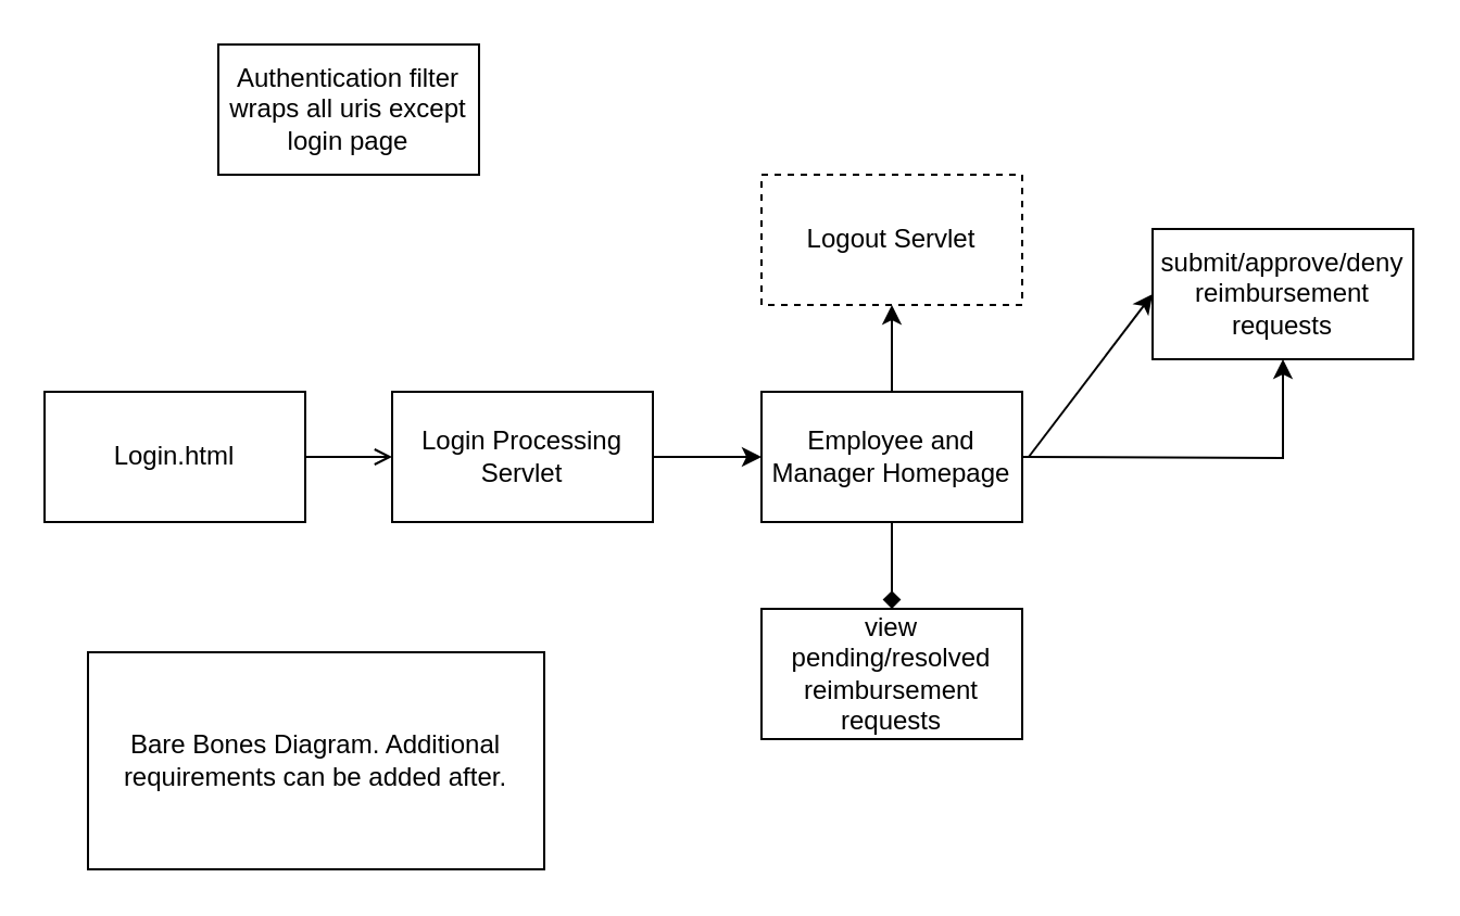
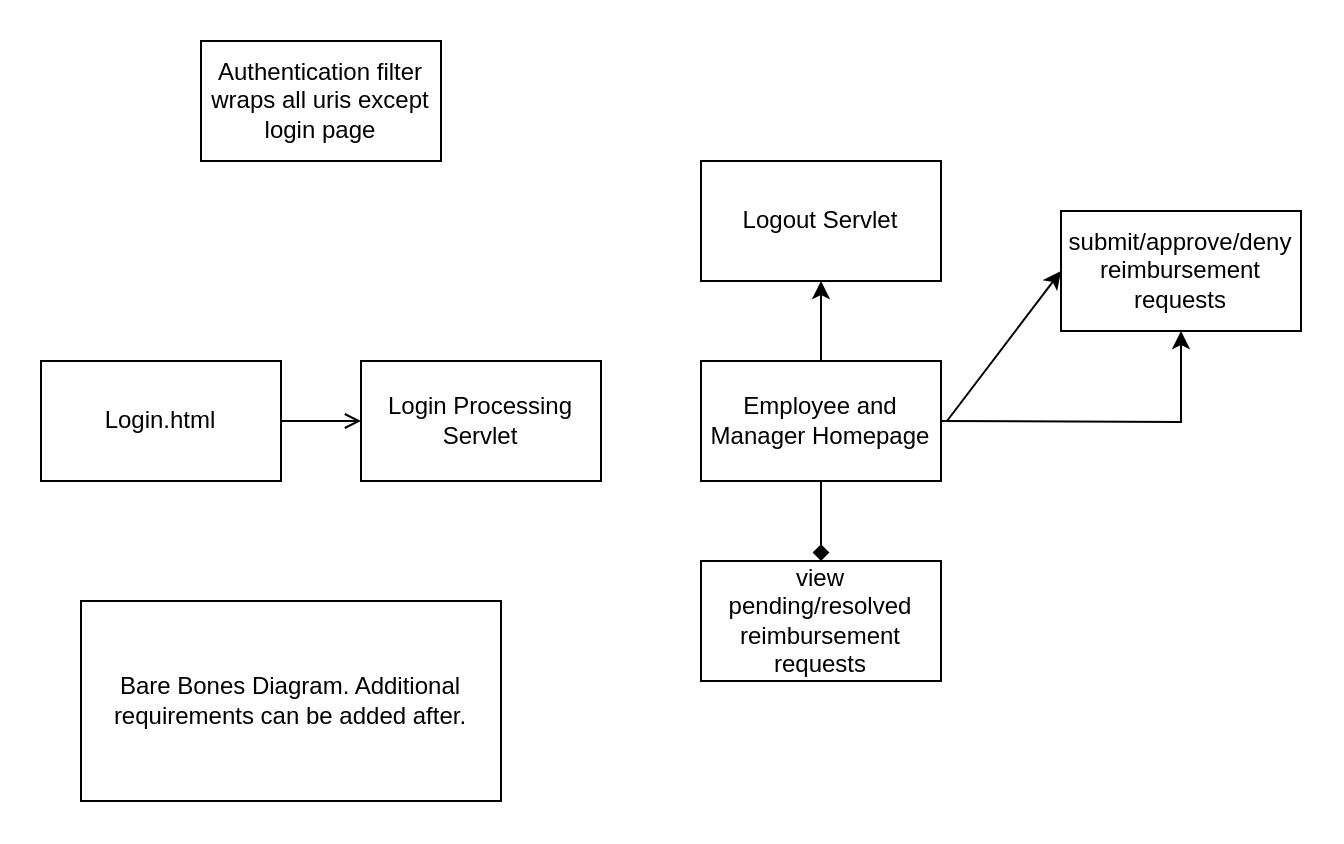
- <mxCell id="5" value="Logout Servlet" style="rounded=0;whiteSpace=wrap;html=1;dashed=1;" parent="1" vertex="1"><mxGeometry x="350" y="80" width="120" height="60" as="geometry" /></mxCell>
+ <mxCell id="5" value="Logout Servlet" style="rounded=0;whiteSpace=wrap;html=1;" parent="1" vertex="1"><mxGeometry x="350" y="80" width="120" height="60" as="geometry" /></mxCell>
- <mxCell id="11" value="" style="endArrow=classic;html=1;exitX=1;exitY=0.5;exitDx=0;exitDy=0;entryX=0;entryY=0.5;entryDx=0;entryDy=0;" parent="1" source="9" target="8" edge="1"><mxGeometry width="50" height="50" relative="1" as="geometry"><mxPoint x="400" y="230" as="sourcePoint" /><mxPoint x="450" y="180" as="targetPoint" /></mxGeometry></mxCell>
